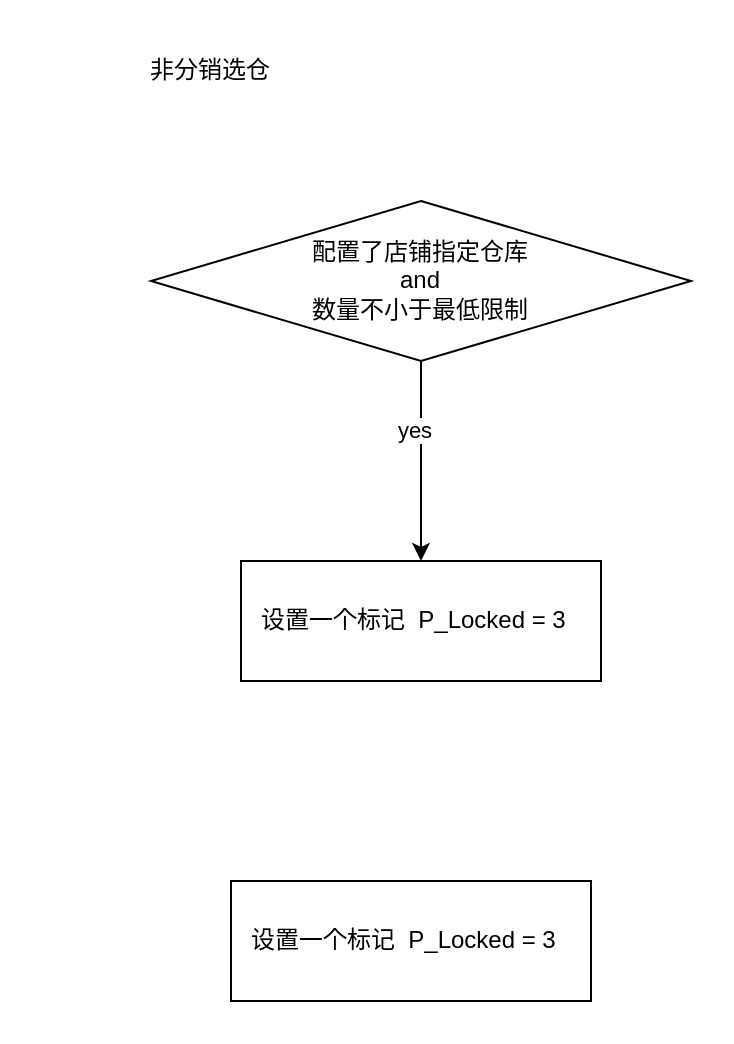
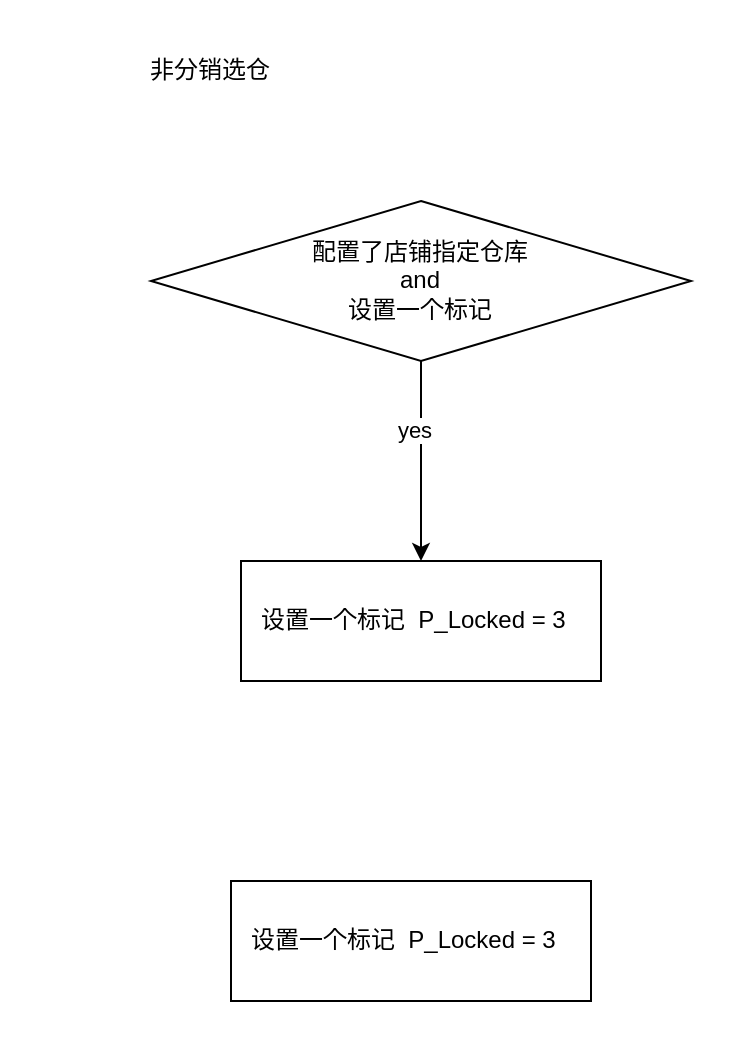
- <mxCell id="5" value="配置了店铺指定仓库&lt;br&gt;and&lt;br&gt;数量不小于最低限制" style="rhombus;whiteSpace=wrap;html=1;" vertex="1" parent="1"><mxGeometry x="75" y="100" width="270" height="80" as="geometry" /></mxCell>
+ <mxCell id="5" value="配置了店铺指定仓库&lt;br&gt;and&lt;br&gt;设置一个标记" style="rhombus;whiteSpace=wrap;html=1;" vertex="1" parent="1"><mxGeometry x="75" y="100" width="270" height="80" as="geometry" /></mxCell>
